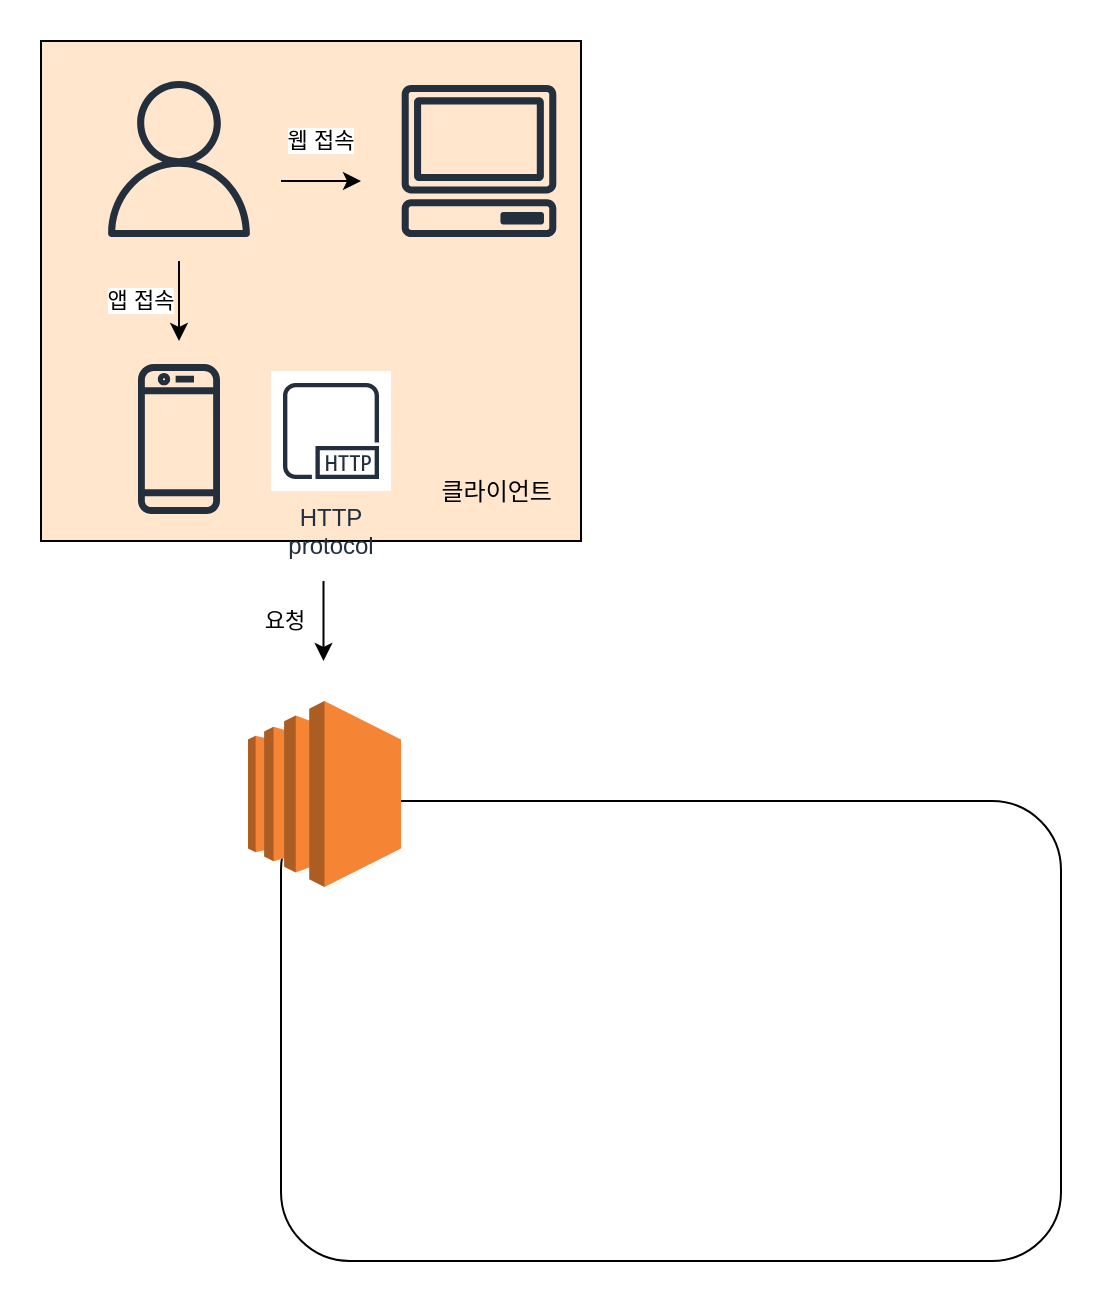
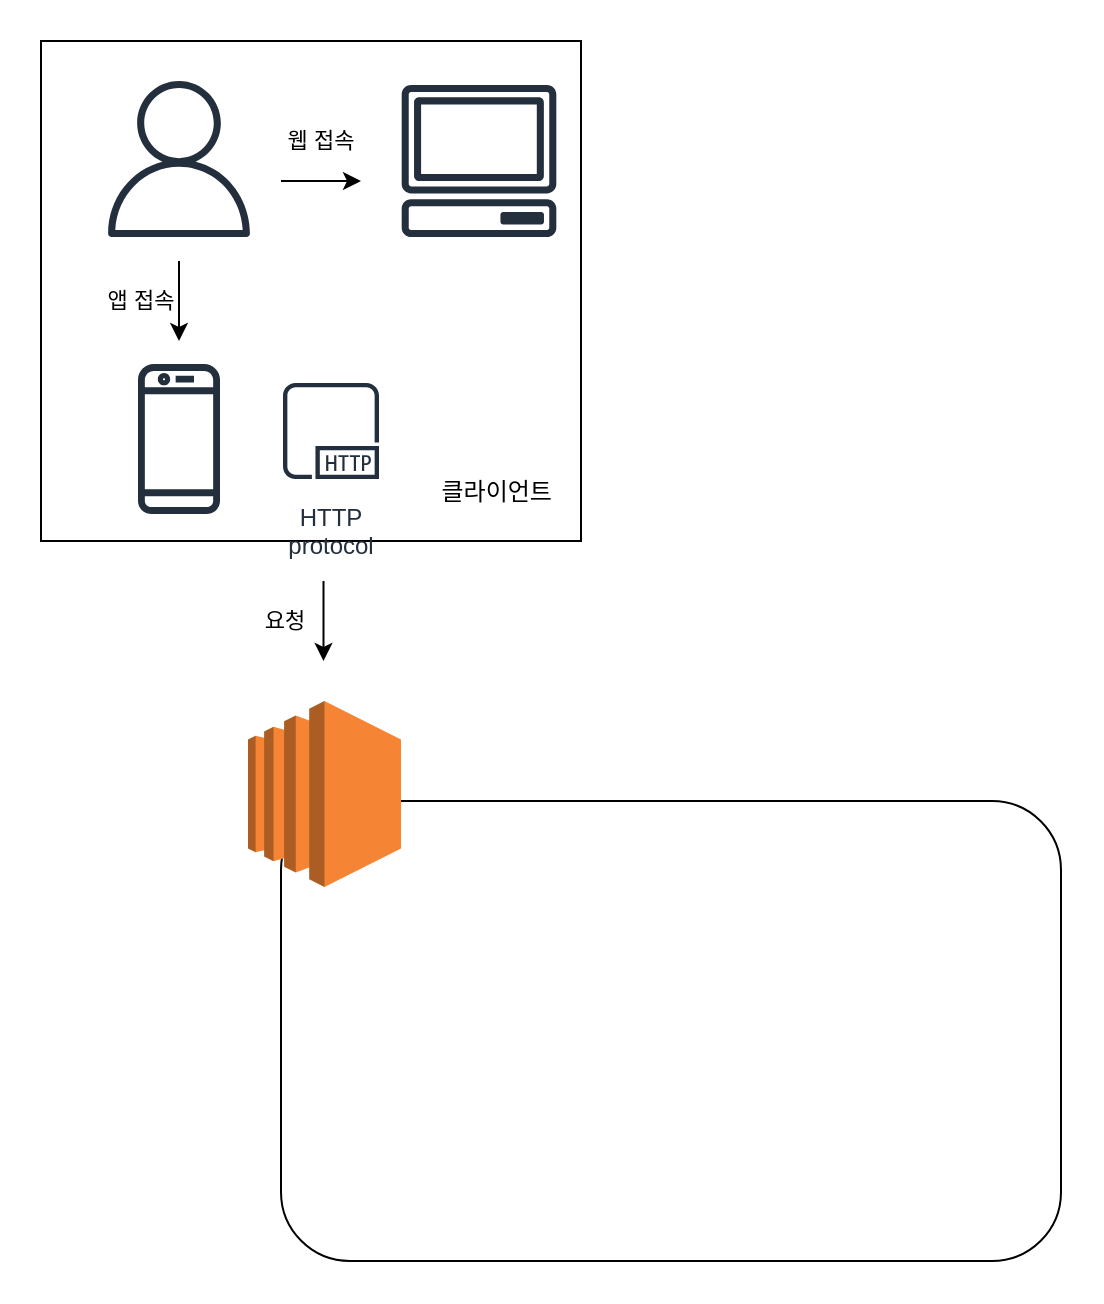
- <mxCell id="3" value="&lt;span style=&quot;white-space: pre;&quot;&gt;&#09;&lt;/span&gt;&lt;span style=&quot;white-space: pre;&quot;&gt;&#09;&lt;/span&gt;&lt;span style=&quot;white-space: pre;&quot;&gt;&#09;&lt;/span&gt;&lt;span style=&quot;white-space: pre;&quot;&gt;&#09;&lt;/span&gt;&lt;span style=&quot;white-space: pre;&quot;&gt;&#09;&lt;/span&gt;&lt;br&gt;&lt;br&gt;&lt;br&gt;&lt;br&gt;&lt;br&gt;&lt;br&gt;&lt;br&gt;&lt;br&gt;&lt;br&gt;&lt;br&gt;&lt;br&gt;&lt;br&gt;&lt;br&gt;&lt;br&gt;&lt;span style=&quot;white-space: pre;&quot;&gt;&#09;&lt;/span&gt;&lt;span style=&quot;white-space: pre;&quot;&gt;&#09;&lt;/span&gt;&lt;span style=&quot;white-space: pre;&quot;&gt;&#09;&lt;/span&gt;&lt;span style=&quot;white-space: pre;&quot;&gt;&#09;&lt;span style=&quot;white-space: pre;&quot;&gt;&#09;&lt;/span&gt;&lt;span style=&quot;white-space: pre;&quot;&gt;&#09;&lt;/span&gt;&lt;span style=&quot;white-space: pre;&quot;&gt;&#09;&lt;/span&gt;&lt;/span&gt;클라이언트" style="rounded=0;whiteSpace=wrap;html=1;fillColor=#ffe6cc;" vertex="1" parent="1"><mxGeometry x="20" y="20" width="270" height="250" as="geometry" /></mxCell>
+ <mxCell id="3" value="&lt;span style=&quot;white-space: pre;&quot;&gt;&#09;&lt;/span&gt;&lt;span style=&quot;white-space: pre;&quot;&gt;&#09;&lt;/span&gt;&lt;span style=&quot;white-space: pre;&quot;&gt;&#09;&lt;/span&gt;&lt;span style=&quot;white-space: pre;&quot;&gt;&#09;&lt;/span&gt;&lt;span style=&quot;white-space: pre;&quot;&gt;&#09;&lt;/span&gt;&lt;br&gt;&lt;br&gt;&lt;br&gt;&lt;br&gt;&lt;br&gt;&lt;br&gt;&lt;br&gt;&lt;br&gt;&lt;br&gt;&lt;br&gt;&lt;br&gt;&lt;br&gt;&lt;br&gt;&lt;br&gt;&lt;span style=&quot;white-space: pre;&quot;&gt;&#09;&lt;/span&gt;&lt;span style=&quot;white-space: pre;&quot;&gt;&#09;&lt;/span&gt;&lt;span style=&quot;white-space: pre;&quot;&gt;&#09;&lt;/span&gt;&lt;span style=&quot;white-space: pre;&quot;&gt;&#09;&lt;span style=&quot;white-space: pre;&quot;&gt;&#09;&lt;/span&gt;&lt;span style=&quot;white-space: pre;&quot;&gt;&#09;&lt;/span&gt;&lt;span style=&quot;white-space: pre;&quot;&gt;&#09;&lt;/span&gt;&lt;/span&gt;클라이언트" style="rounded=0;whiteSpace=wrap;html=1;" vertex="1" parent="1"><mxGeometry x="20" y="20" width="270" height="250" as="geometry" /></mxCell>
